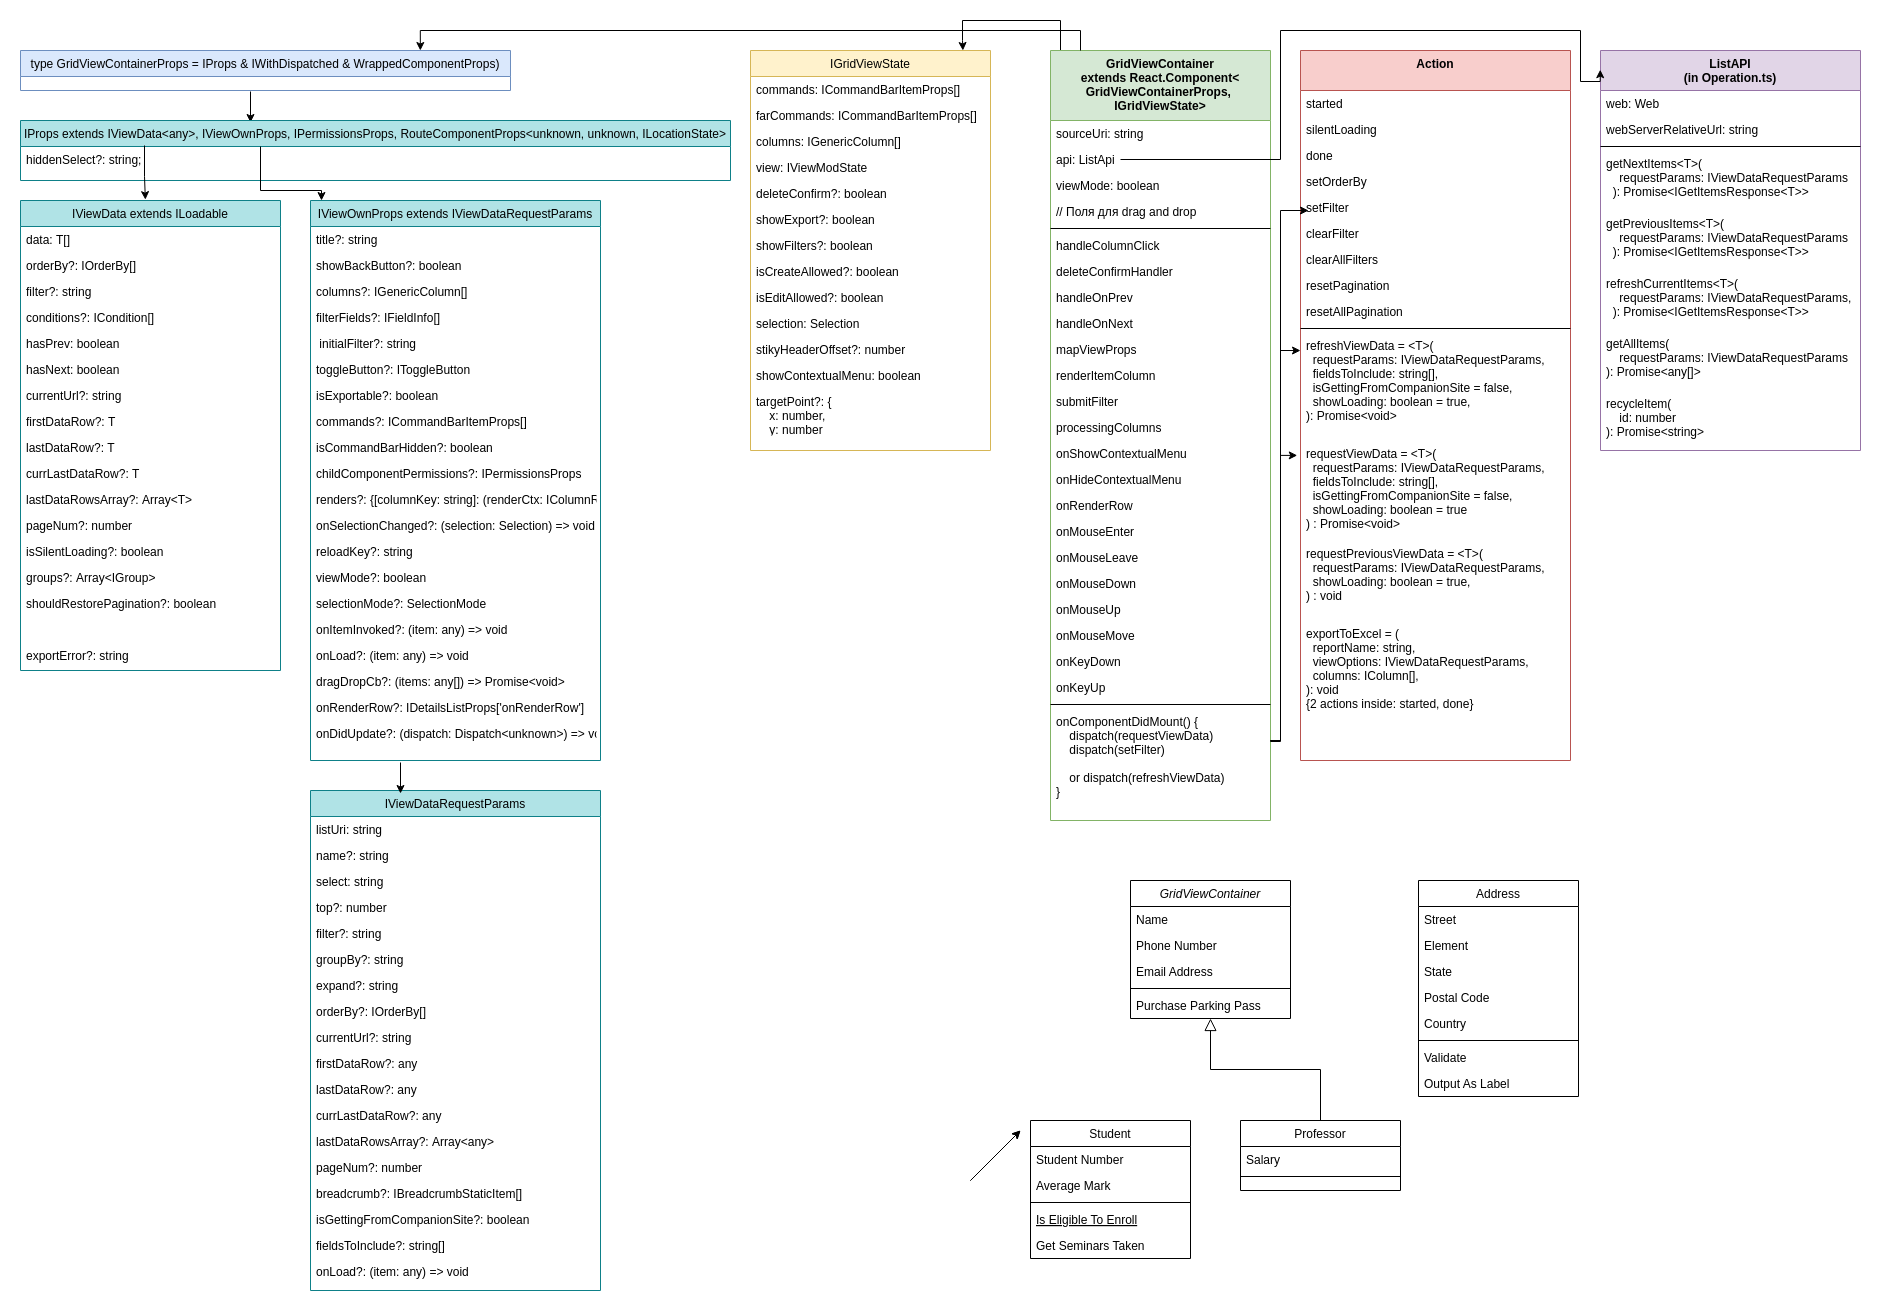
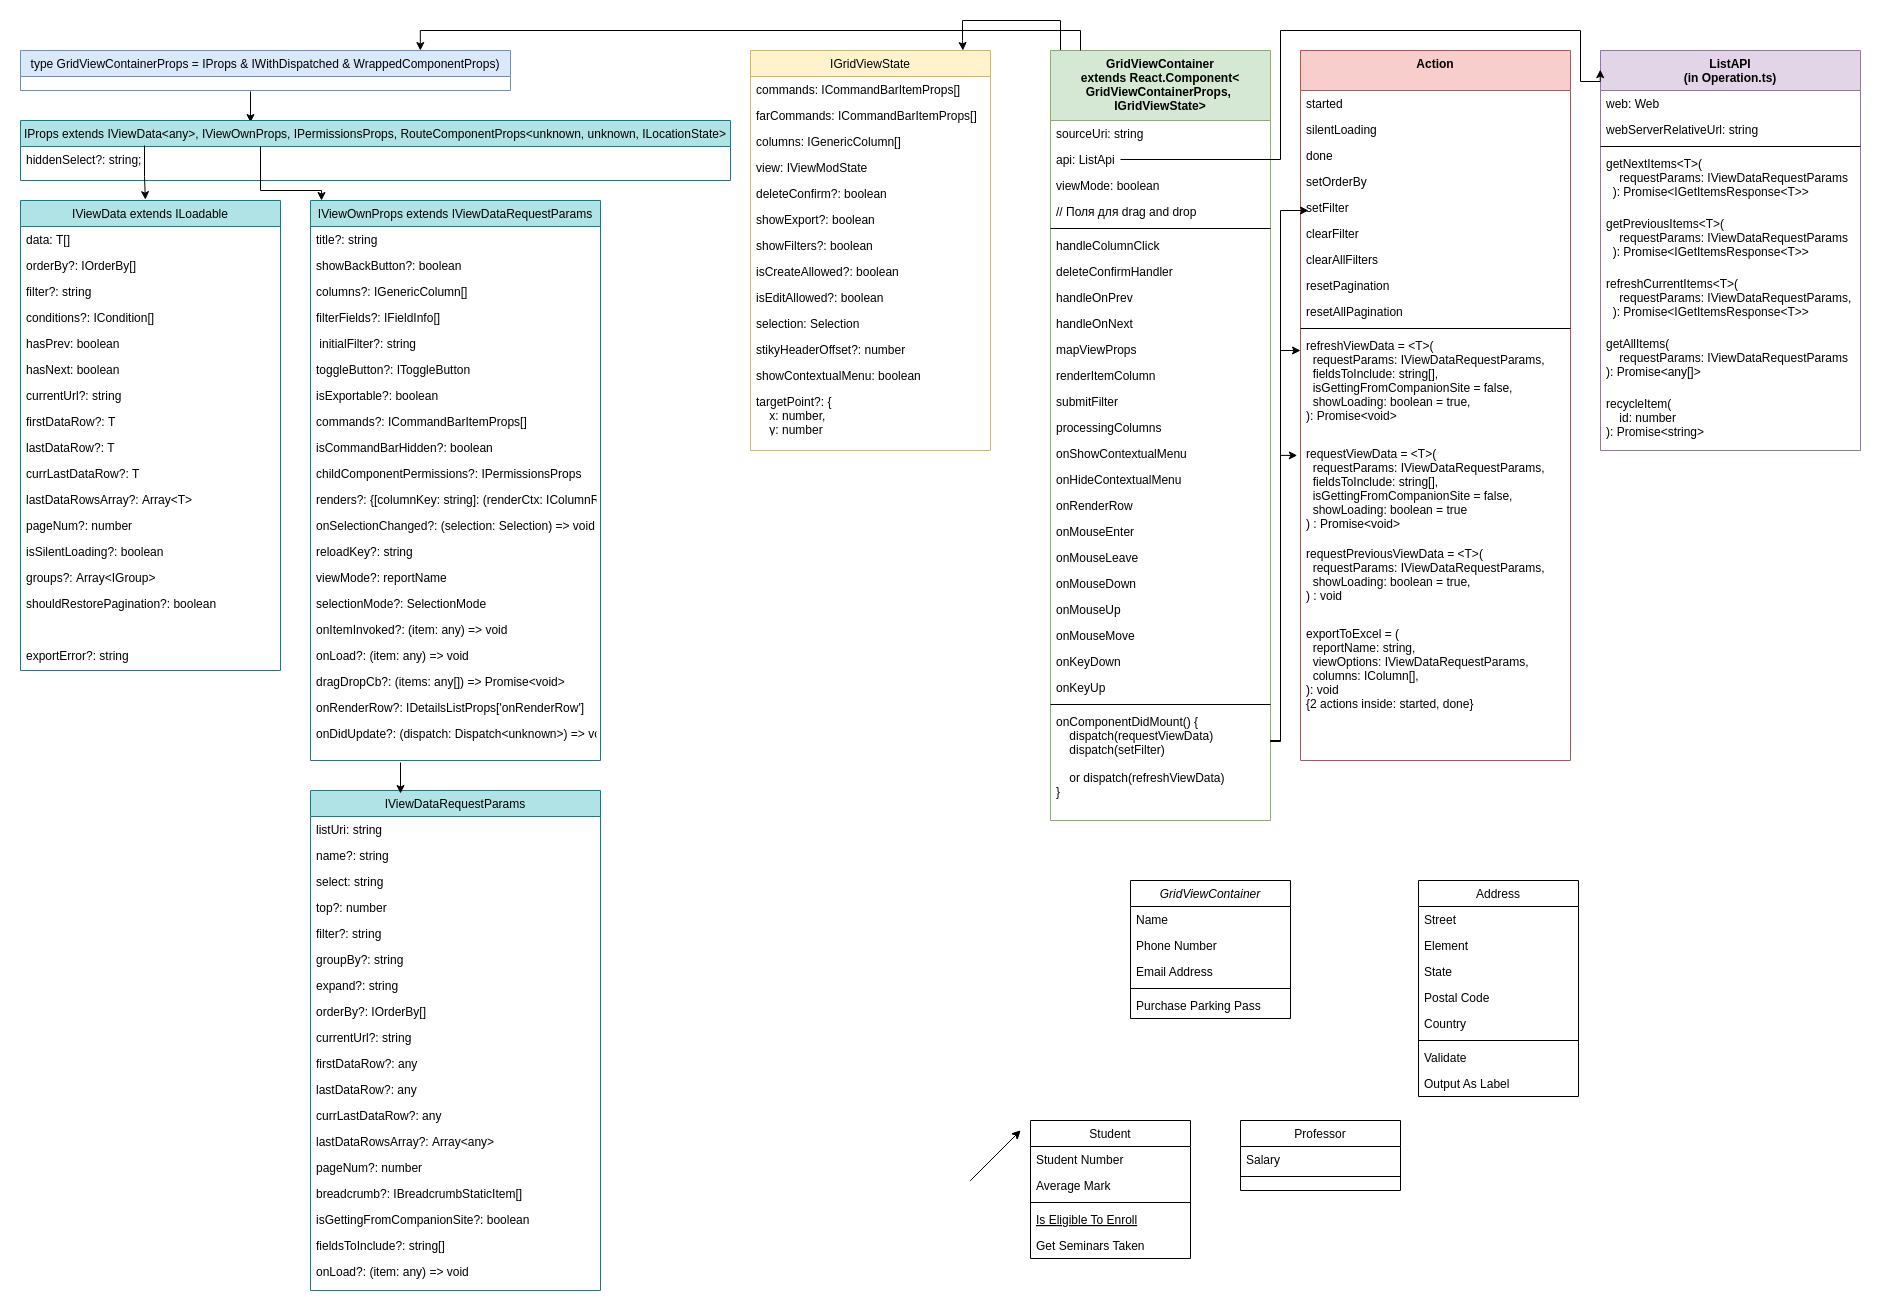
- <mxCell id="65" value="viewMode?: boolean" style="text;align=left;verticalAlign=top;spacingLeft=4;spacingRight=4;overflow=hidden;rotatable=0;points=[[0,0.5],[1,0.5]];portConstraint=eastwest;rounded=0;shadow=0;html=0;" vertex="1" parent="51"><mxGeometry y="364" width="290" height="26" as="geometry" /></mxCell>
+ <mxCell id="65" value="viewMode?: reportName" style="text;align=left;verticalAlign=top;spacingLeft=4;spacingRight=4;overflow=hidden;rotatable=0;points=[[0,0.5],[1,0.5]];portConstraint=eastwest;rounded=0;shadow=0;html=0;" vertex="1" parent="51"><mxGeometry y="364" width="290" height="26" as="geometry" /></mxCell>
- <mxCell id="17" value="" style="endArrow=block;endSize=10;endFill=0;shadow=0;strokeWidth=1;rounded=0;edgeStyle=elbowEdgeStyle;elbow=vertical;" parent="1" source="14" target="2" edge="1"><mxGeometry width="160" relative="1" as="geometry"><mxPoint x="1120" y="1133" as="sourcePoint" /><mxPoint x="1220" y="1031" as="targetPoint" /></mxGeometry></mxCell>
